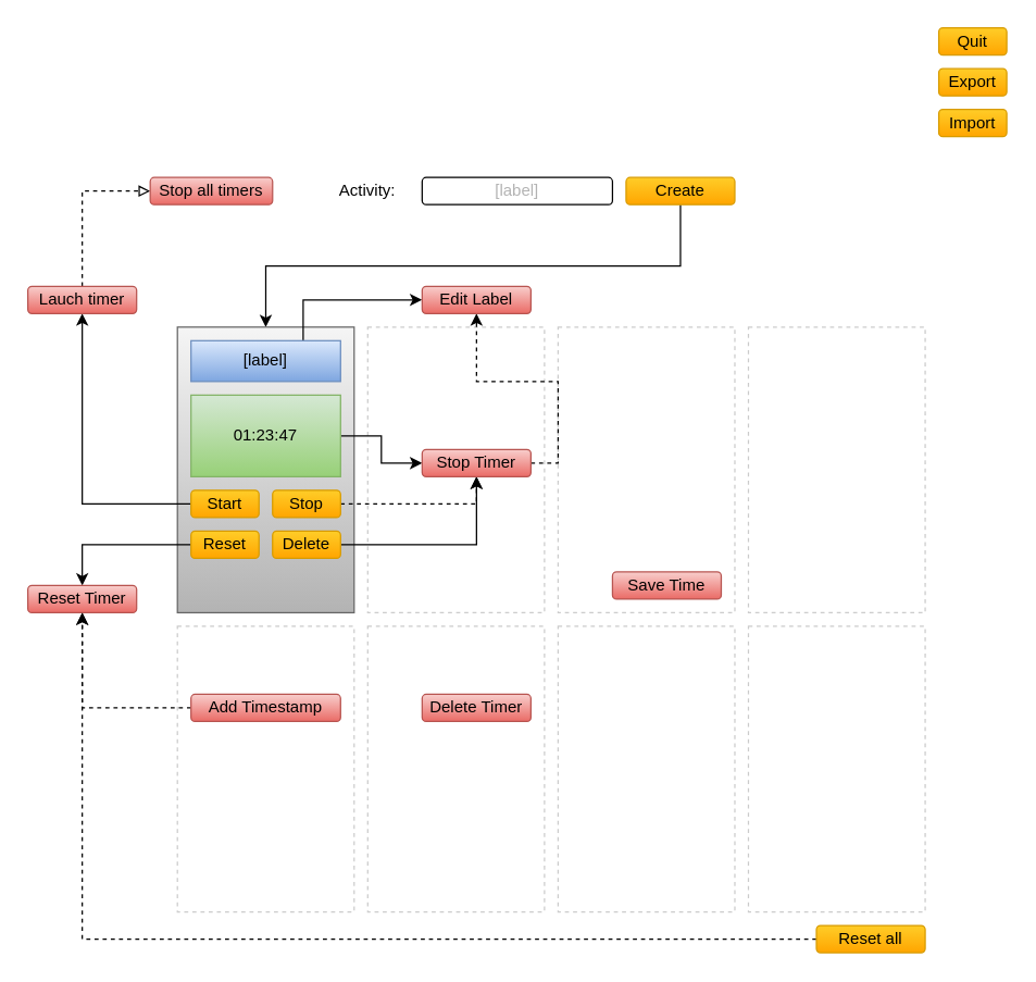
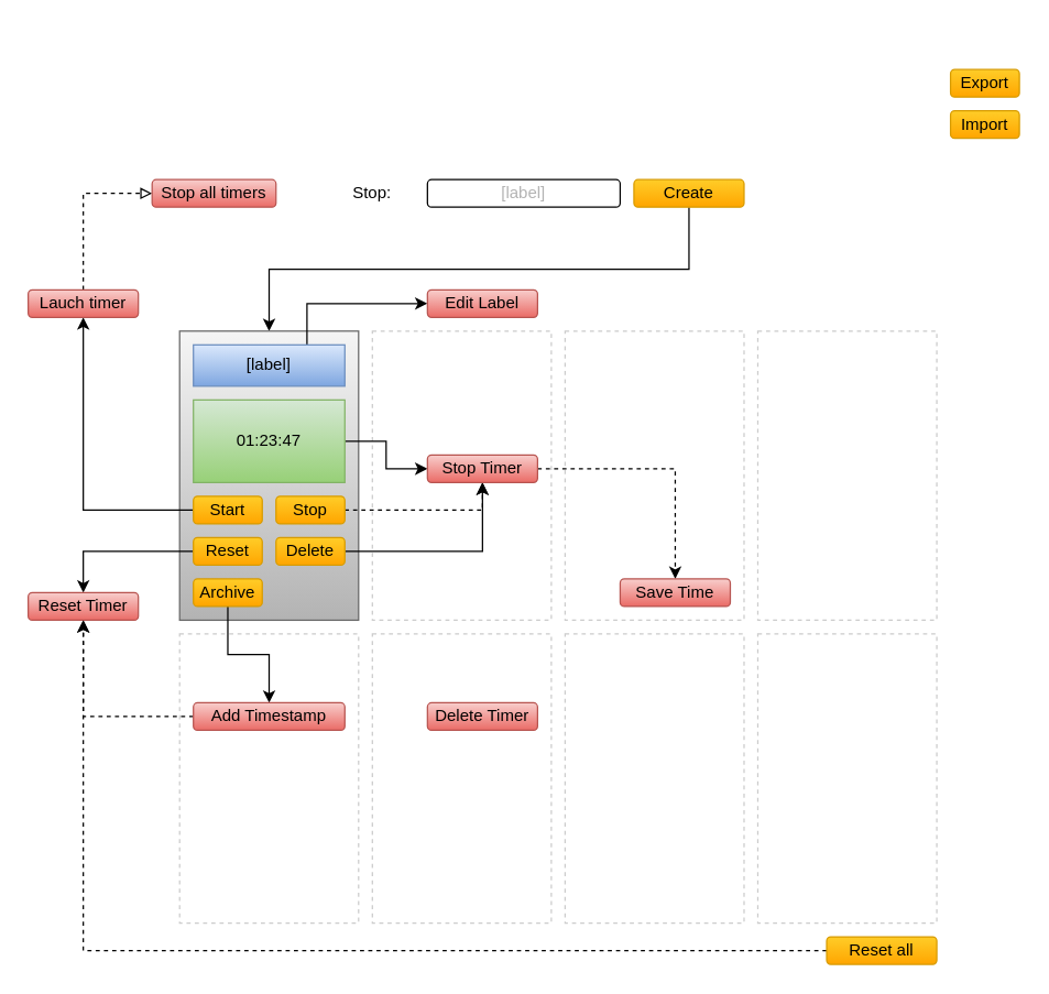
- <mxCell id="29" value="Quit" style="rounded=1;whiteSpace=wrap;html=1;gradientColor=#ffa500;fillColor=#ffcd28;strokeColor=#d79b00;" vertex="1" parent="9"><mxGeometry x="690" y="20" width="50" height="20" as="geometry" /></mxCell>
- <mxCell id="26" value="Activity:" style="text;html=1;strokeColor=none;fillColor=none;align=center;verticalAlign=middle;whiteSpace=wrap;rounded=0;" vertex="1" parent="9"><mxGeometry x="250" y="130" width="40" height="20" as="geometry" /></mxCell>
+ <mxCell id="26" value="Stop:" style="text;html=1;strokeColor=none;fillColor=none;align=center;verticalAlign=middle;whiteSpace=wrap;rounded=0;" vertex="1" parent="9"><mxGeometry x="250" y="130" width="40" height="20" as="geometry" /></mxCell>
- <mxCell id="38" style="edgeStyle=orthogonalEdgeStyle;rounded=0;orthogonalLoop=1;jettySize=auto;html=1;exitX=1;exitY=0.5;exitDx=0;exitDy=0;endArrow=classic;endFill=1;fontColor=#B3B3B3;dashed=1;" edge="1" parent="9" source="39" target="41"><mxGeometry relative="1" as="geometry" /></mxCell>
+ <mxCell id="38" style="edgeStyle=orthogonalEdgeStyle;rounded=0;orthogonalLoop=1;jettySize=auto;html=1;exitX=1;exitY=0.5;exitDx=0;exitDy=0;endArrow=classic;endFill=1;fontColor=#B3B3B3;dashed=1;" edge="1" parent="9" source="39" target="44"><mxGeometry relative="1" as="geometry" /></mxCell>
+ <mxCell id="33" value="Archive" style="rounded=1;whiteSpace=wrap;html=1;gradientColor=#ffa500;fillColor=#ffcd28;strokeColor=#d79b00;" vertex="1" parent="9"><mxGeometry x="140" y="420" width="50" height="20" as="geometry" /></mxCell>
+ <mxCell id="32" style="edgeStyle=orthogonalEdgeStyle;rounded=0;orthogonalLoop=1;jettySize=auto;html=1;exitX=0.5;exitY=1;exitDx=0;exitDy=0;entryX=0.5;entryY=0;entryDx=0;entryDy=0;endArrow=classic;endFill=1;fontColor=#B3B3B3;" edge="1" parent="9" source="33" target="43"><mxGeometry relative="1" as="geometry" /></mxCell>
